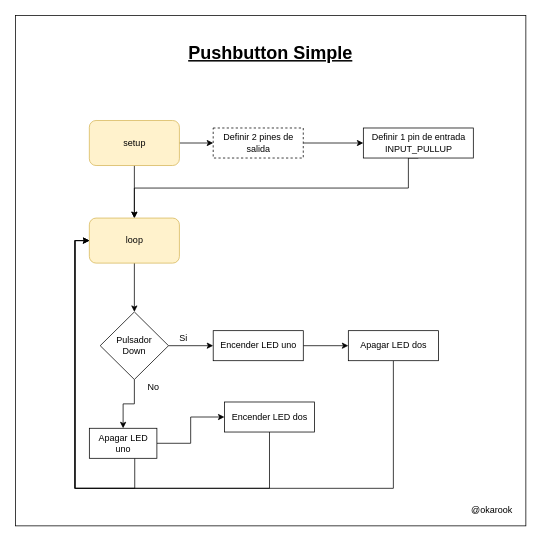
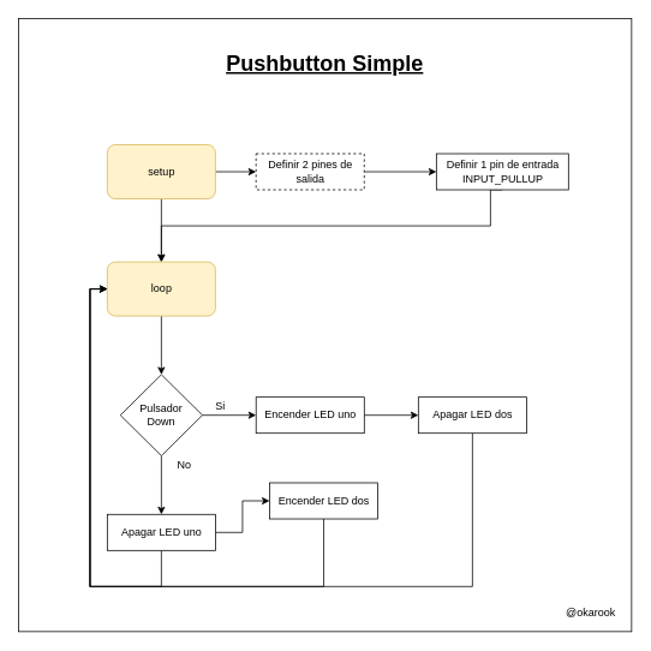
- <mxCell id="26" value="Apagar LED uno" style="whiteSpace=wrap;html=1;rounded=0;" vertex="1" parent="1"><mxGeometry x="118.5" y="570" width="90" height="40" as="geometry" /></mxCell>
+ <mxCell id="26" value="Apagar LED uno" style="whiteSpace=wrap;html=1;rounded=0;" vertex="1" parent="1"><mxGeometry x="118.5" y="570" width="120" height="40" as="geometry" /></mxCell>
